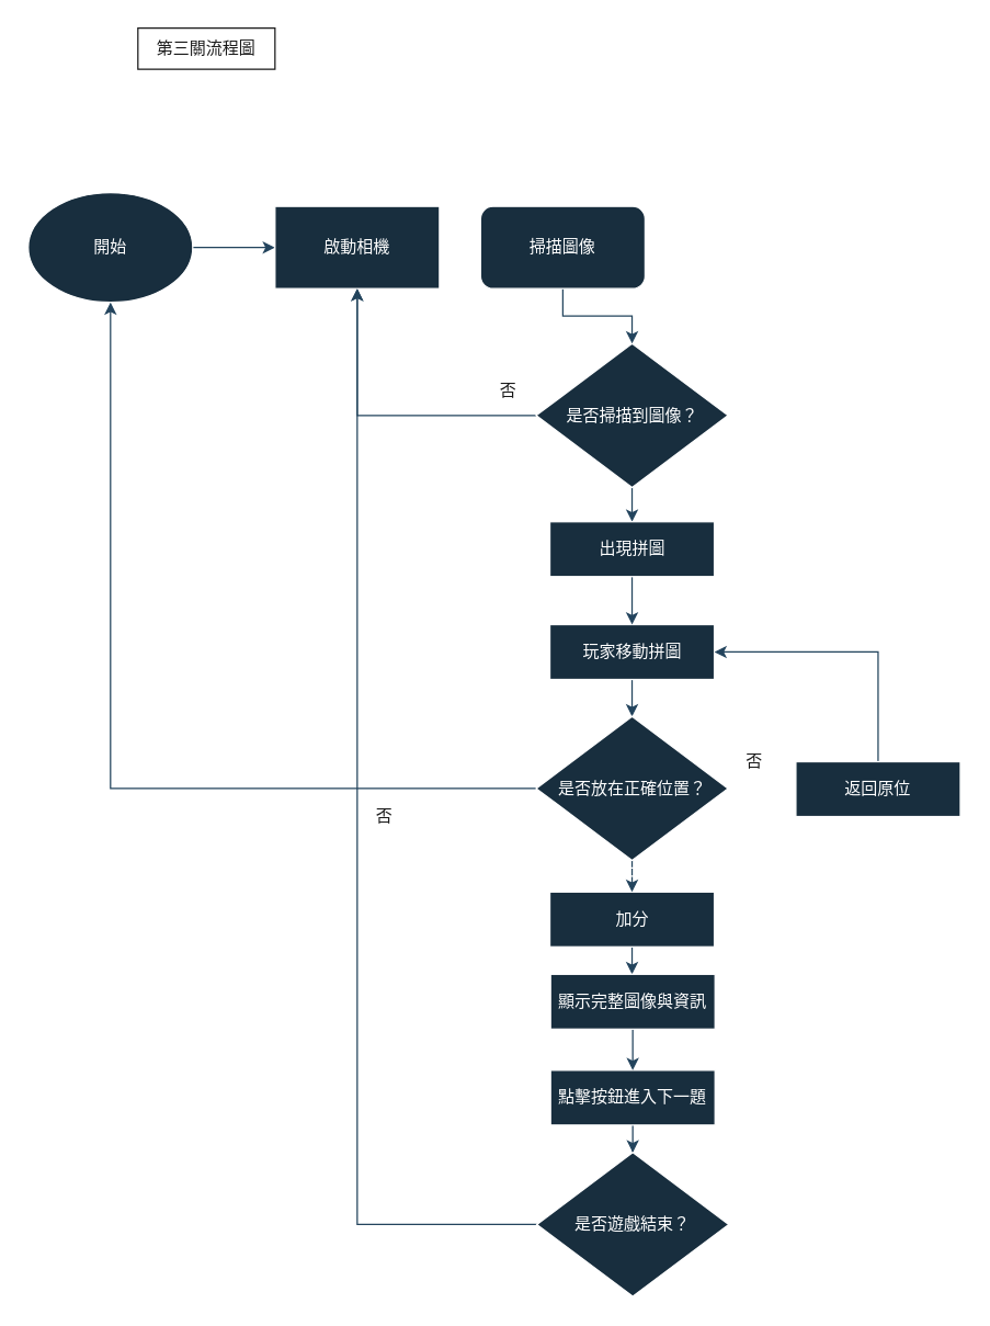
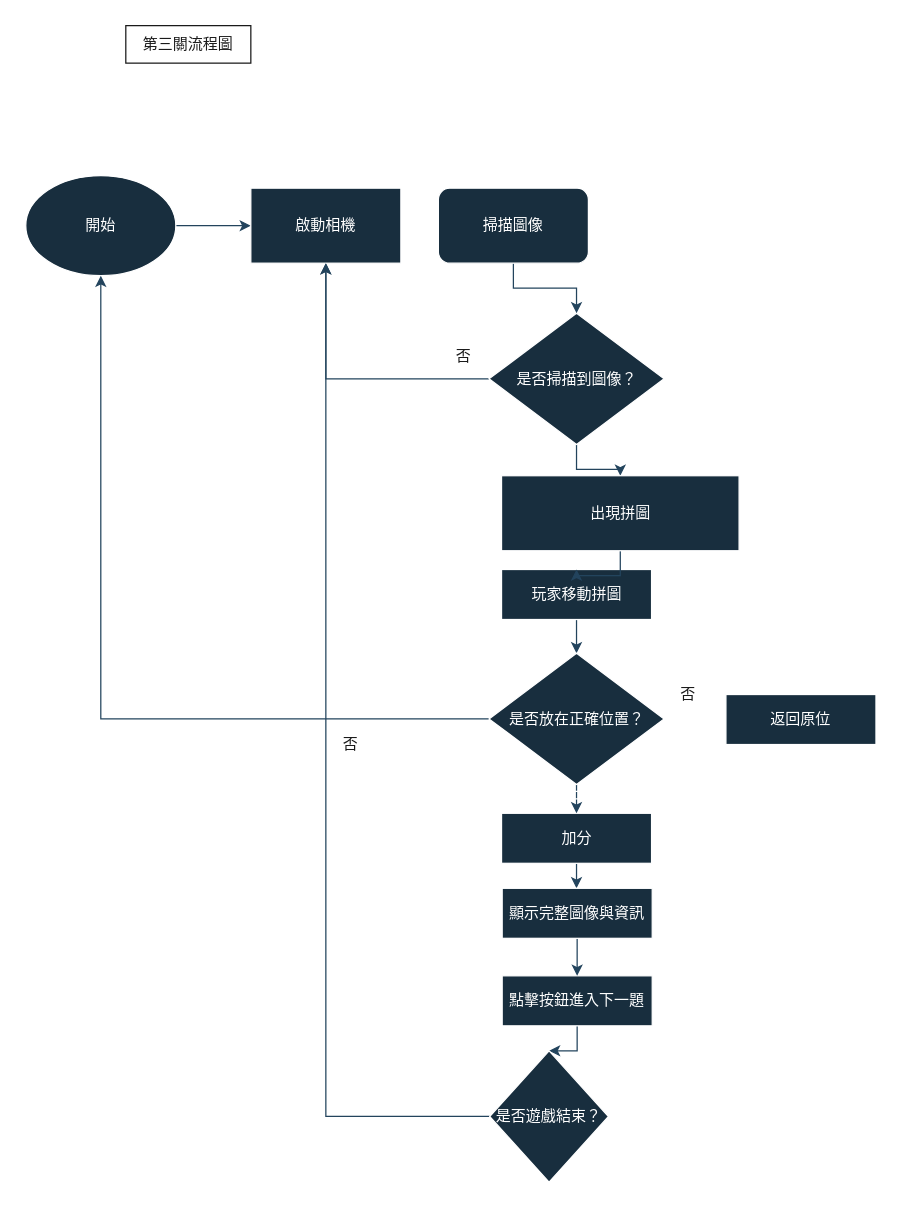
- <mxCell id="8" value="出現拼圖" style="rounded=0;whiteSpace=wrap;html=1;align=center;verticalAlign=middle;labelBackgroundColor=none;fillColor=#182E3E;strokeColor=#FFFFFF;fontColor=#FFFFFF;" parent="1" vertex="1"><mxGeometry x="400.52" y="380" width="120" height="40" as="geometry" /></mxCell>
+ <mxCell id="8" value="出現拼圖" style="rounded=0;whiteSpace=wrap;html=1;align=center;verticalAlign=middle;labelBackgroundColor=none;fillColor=#182E3E;strokeColor=#FFFFFF;fontColor=#FFFFFF;" parent="1" vertex="1"><mxGeometry x="400.52" y="380" width="190" height="60" as="geometry" /></mxCell>
- <mxCell id="27" style="edgeStyle=orthogonalEdgeStyle;rounded=0;orthogonalLoop=1;jettySize=auto;html=1;entryX=1;entryY=0.5;entryDx=0;entryDy=0;strokeColor=#23445D;" parent="1" source="28" target="6" edge="1"><mxGeometry relative="1" as="geometry"><Array as="points"><mxPoint x="640" y="475" /></Array></mxGeometry></mxCell>
- <mxCell id="24" value="&lt;span style=&quot;text-align: start; caret-color: rgb(0, 0, 0);&quot;&gt;&lt;font style=&quot;font-size: 12px;&quot;&gt;是否遊戲結束？&lt;/font&gt;&lt;/span&gt;" style="rhombus;whiteSpace=wrap;html=1;align=center;verticalAlign=middle;labelBackgroundColor=none;fillColor=#182E3E;strokeColor=#FFFFFF;fontColor=#FFFFFF;" parent="1" vertex="1"><mxGeometry x="391.04" y="840" width="140" height="105" as="geometry" /></mxCell>
+ <mxCell id="24" value="&lt;span style=&quot;text-align: start; caret-color: rgb(0, 0, 0);&quot;&gt;&lt;font style=&quot;font-size: 12px;&quot;&gt;是否遊戲結束？&lt;/font&gt;&lt;/span&gt;" style="rhombus;whiteSpace=wrap;html=1;align=center;verticalAlign=middle;labelBackgroundColor=none;fillColor=#182E3E;strokeColor=#FFFFFF;fontColor=#FFFFFF;" parent="1" vertex="1"><mxGeometry x="391.04" y="840" width="95" height="105" as="geometry" /></mxCell>
